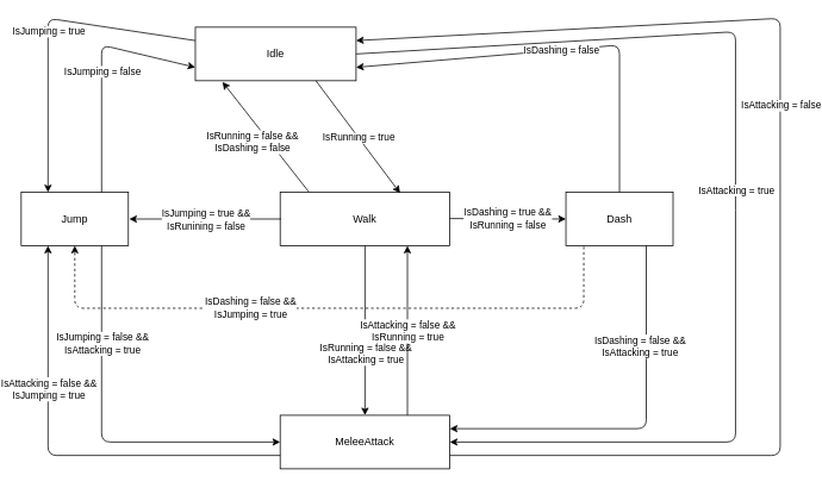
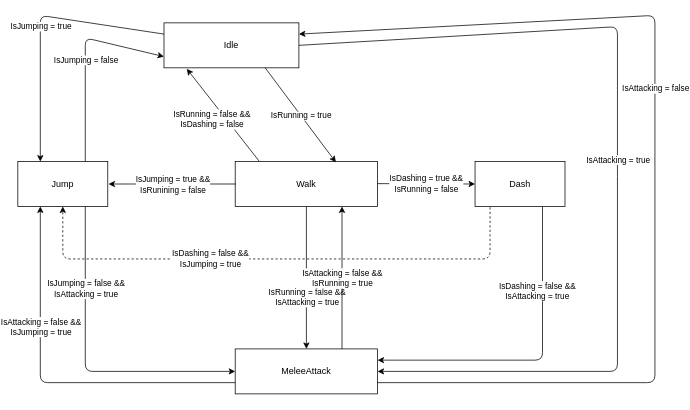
- <mxCell id="17" value="" style="endArrow=classic;html=1;exitX=0.5;exitY=0;exitDx=0;exitDy=0;entryX=1;entryY=0.75;entryDx=0;entryDy=0;" parent="1" source="5" target="3" edge="1"><mxGeometry relative="1" as="geometry"><mxPoint x="310" y="205" as="sourcePoint" /><mxPoint x="410" y="205" as="targetPoint" /><Array as="points"><mxPoint x="690" y="50" /></Array></mxGeometry></mxCell>
- <mxCell id="18" value="IsDashing = false" style="edgeLabel;resizable=0;html=1;align=center;verticalAlign=middle;" parent="17" connectable="0" vertex="1"><mxGeometry relative="1" as="geometry" /></mxCell>
